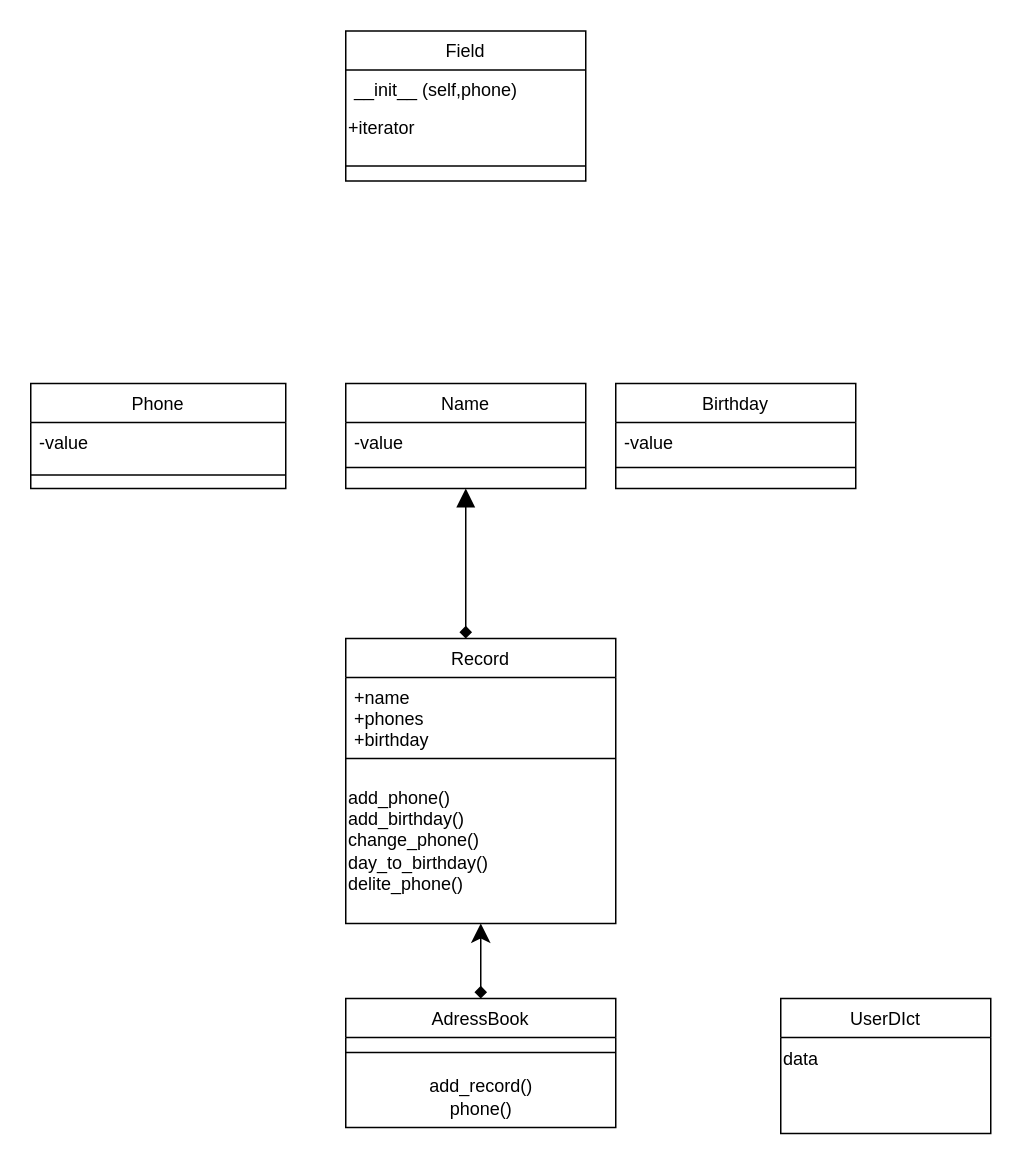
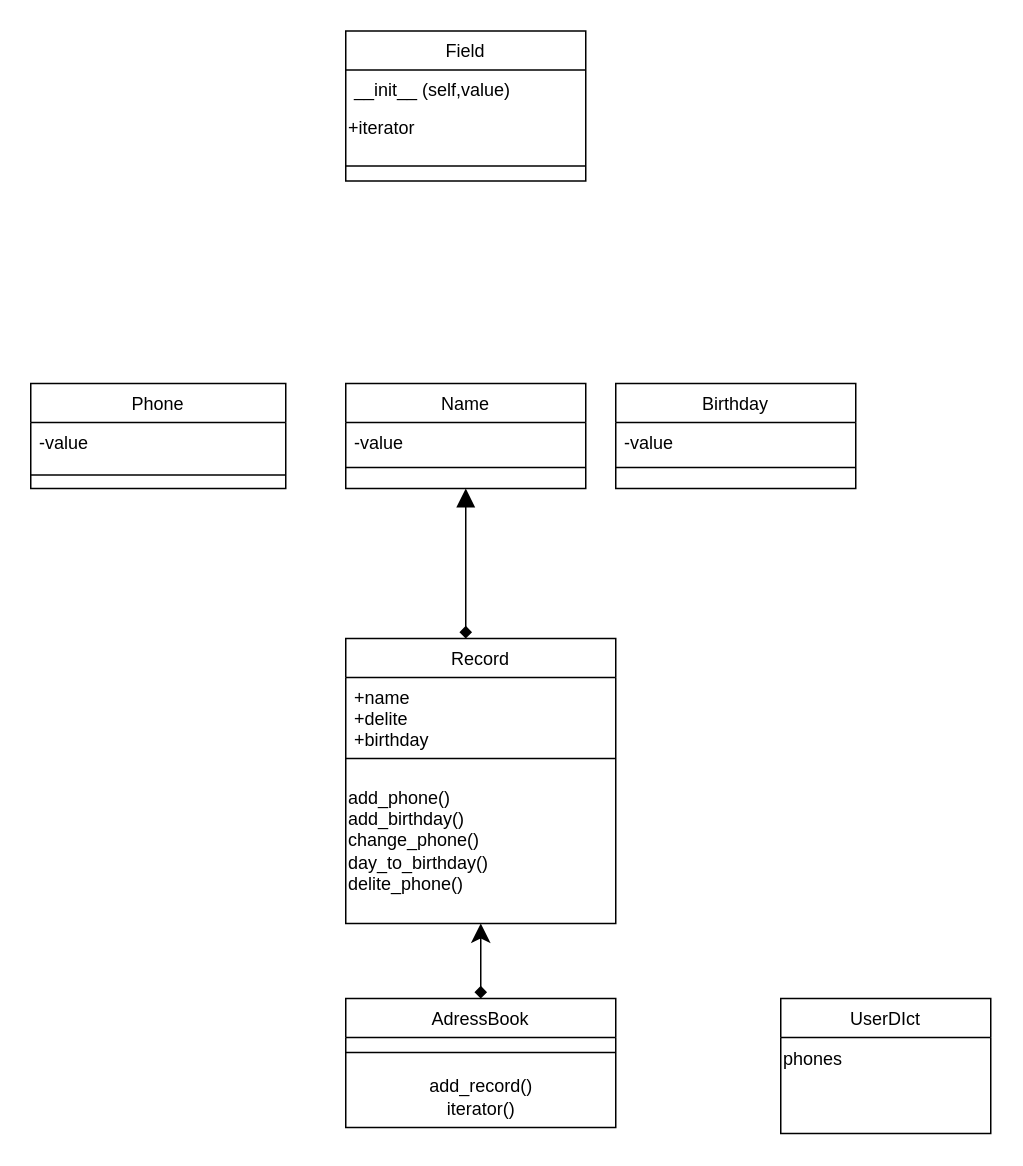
- <mxCell id="3" value="__init__ (self,phone)" style="text;align=left;verticalAlign=top;spacingLeft=4;spacingRight=4;overflow=hidden;rotatable=0;points=[[0,0.5],[1,0.5]];portConstraint=eastwest;" parent="2" vertex="1"><mxGeometry y="26" width="160" height="24" as="geometry" /></mxCell>
+ <mxCell id="3" value="__init__ (self,value)" style="text;align=left;verticalAlign=top;spacingLeft=4;spacingRight=4;overflow=hidden;rotatable=0;points=[[0,0.5],[1,0.5]];portConstraint=eastwest;" parent="2" vertex="1"><mxGeometry y="26" width="160" height="24" as="geometry" /></mxCell>
- <mxCell id="17" value="+name&#10;+phones&#10;+birthday" style="text;align=left;verticalAlign=top;spacingLeft=4;spacingRight=4;overflow=hidden;rotatable=0;points=[[0,0.5],[1,0.5]];portConstraint=eastwest;" vertex="1" parent="16"><mxGeometry y="26" width="180" height="44" as="geometry" /></mxCell>
+ <mxCell id="17" value="+name&#10;+delite&#10;+birthday" style="text;align=left;verticalAlign=top;spacingLeft=4;spacingRight=4;overflow=hidden;rotatable=0;points=[[0,0.5],[1,0.5]];portConstraint=eastwest;" vertex="1" parent="16"><mxGeometry y="26" width="180" height="44" as="geometry" /></mxCell>
- <mxCell id="26" value="data" style="text;html=1;align=left;verticalAlign=middle;resizable=0;points=[];autosize=1;strokeColor=none;fillColor=none;" vertex="1" parent="25"><mxGeometry y="26" width="140" height="30" as="geometry" /></mxCell>
+ <mxCell id="26" value="phones" style="text;html=1;align=left;verticalAlign=middle;resizable=0;points=[];autosize=1;strokeColor=none;fillColor=none;" vertex="1" parent="25"><mxGeometry y="26" width="140" height="30" as="geometry" /></mxCell>
- <mxCell id="24" value="add_record()&lt;br&gt;phone()" style="text;html=1;align=center;verticalAlign=middle;resizable=0;points=[];autosize=1;strokeColor=none;fillColor=none;" vertex="1" parent="21"><mxGeometry y="46" width="180" height="40" as="geometry" /></mxCell>
+ <mxCell id="24" value="add_record()&lt;br&gt;iterator()" style="text;html=1;align=center;verticalAlign=middle;resizable=0;points=[];autosize=1;strokeColor=none;fillColor=none;" vertex="1" parent="21"><mxGeometry y="46" width="180" height="40" as="geometry" /></mxCell>
